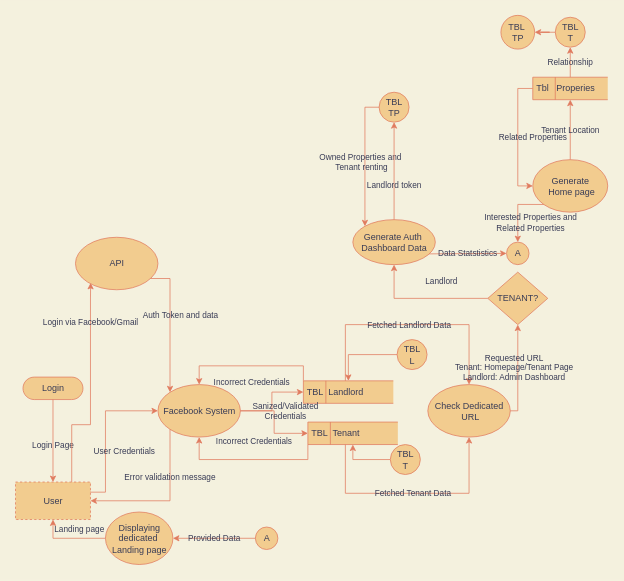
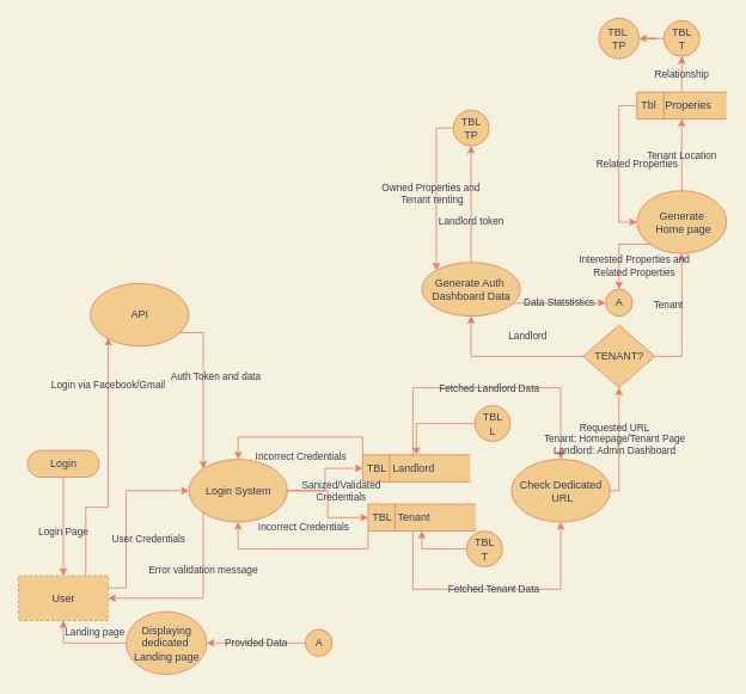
+ <mxCell id="22" value="Tenant" style="edgeStyle=orthogonalEdgeStyle;rounded=0;orthogonalLoop=1;jettySize=auto;html=1;exitX=1;exitY=0.5;exitDx=0;exitDy=0;entryX=0.5;entryY=1;entryDx=0;entryDy=0;labelBackgroundColor=none;strokeColor=#E07A5F;fontColor=#393C56;" parent="1" source="18" target="21" edge="1"><mxGeometry x="30" y="834" as="geometry"><mxPoint x="760" y="312.5" as="targetPoint" /><Array as="points"><mxPoint x="760" y="397.5" /></Array></mxGeometry></mxCell>
- <mxCell id="4" value="Facebook System" style="shape=ellipse;html=1;dashed=0;whitespace=wrap;perimeter=ellipsePerimeter;labelBackgroundColor=none;fillColor=#F2CC8F;strokeColor=#E07A5F;fontColor=#393C56;" parent="1" vertex="1"><mxGeometry x="210" y="512.5" width="110" height="70" as="geometry" /></mxCell>
+ <mxCell id="4" value="Login System" style="shape=ellipse;html=1;dashed=0;whitespace=wrap;perimeter=ellipsePerimeter;labelBackgroundColor=none;fillColor=#F2CC8F;strokeColor=#E07A5F;fontColor=#393C56;" parent="1" vertex="1"><mxGeometry x="210" y="512.5" width="110" height="70" as="geometry" /></mxCell>
